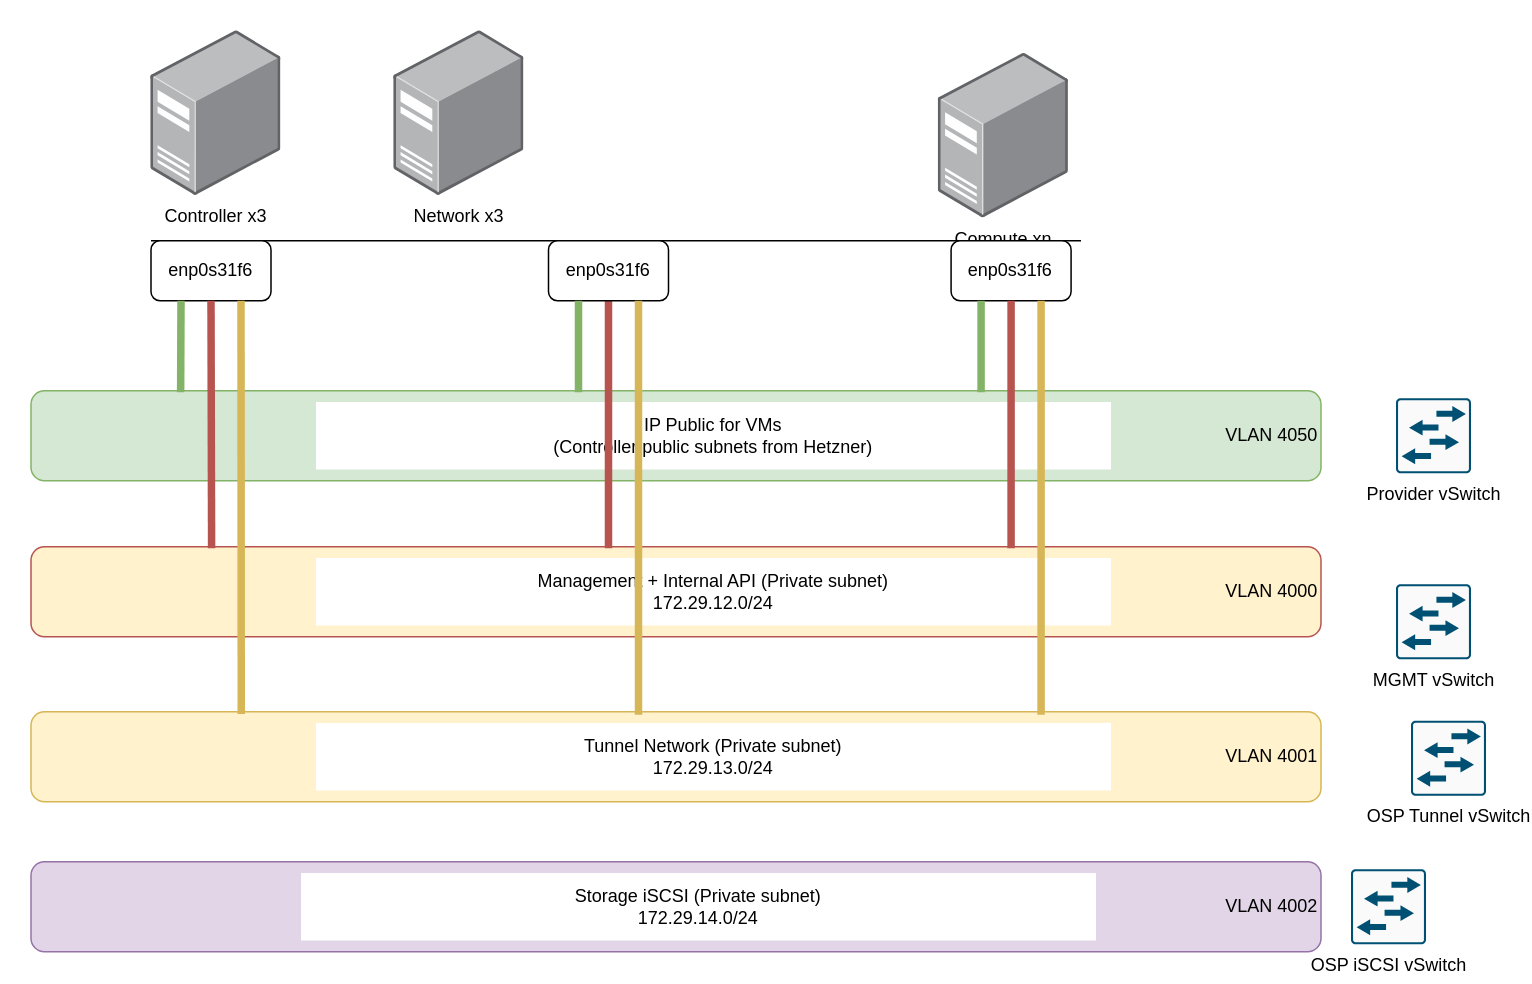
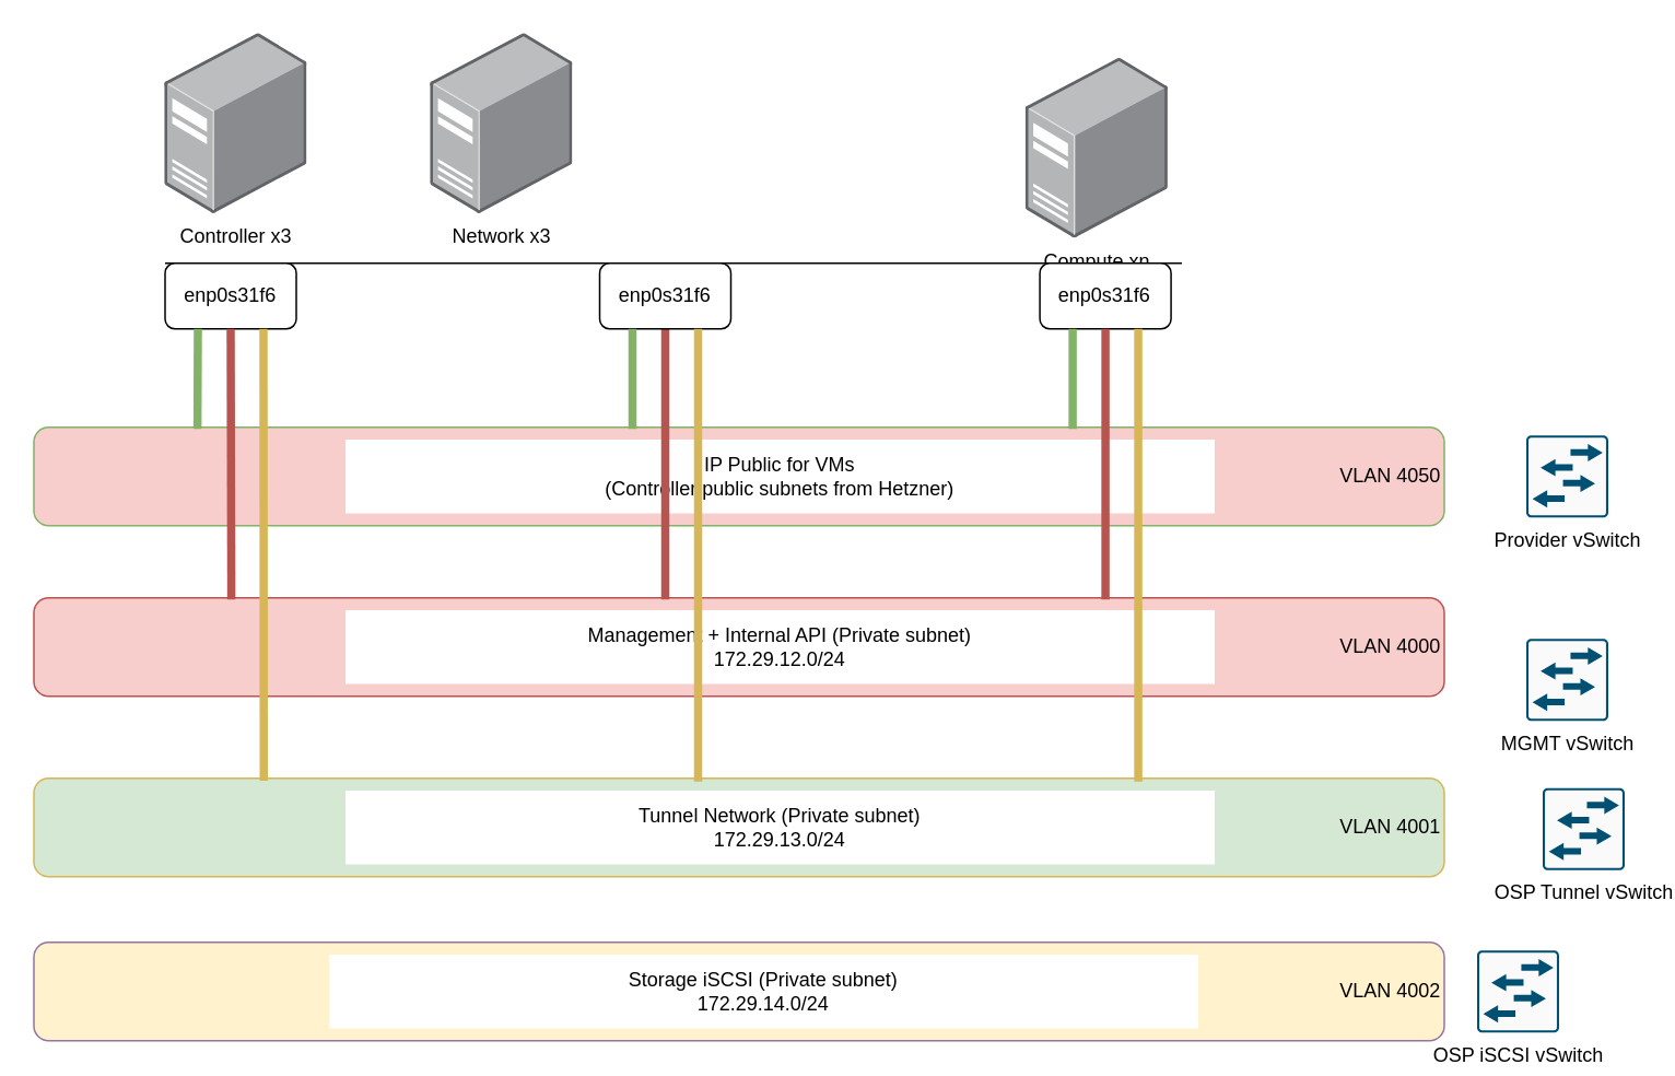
- <mxCell id="7" value="VLAN 4050" style="rounded=1;whiteSpace=wrap;html=1;align=right;fillColor=#d5e8d4;strokeColor=#82b366;" vertex="1" parent="1"><mxGeometry x="20" y="260" width="860" height="60" as="geometry" /></mxCell>
+ <mxCell id="7" value="VLAN 4050" style="rounded=1;whiteSpace=wrap;html=1;align=right;fillColor=#f8cecc;strokeColor=#82b366;" vertex="1" parent="1"><mxGeometry x="20" y="260" width="860" height="60" as="geometry" /></mxCell>
- <mxCell id="8" value="VLAN 4000" style="rounded=1;whiteSpace=wrap;html=1;align=right;fillColor=#fff2cc;strokeColor=#b85450;" vertex="1" parent="1"><mxGeometry x="20" y="364" width="860" height="60" as="geometry" /></mxCell>
+ <mxCell id="8" value="VLAN 4000" style="rounded=1;whiteSpace=wrap;html=1;align=right;fillColor=#f8cecc;strokeColor=#b85450;" vertex="1" parent="1"><mxGeometry x="20" y="364" width="860" height="60" as="geometry" /></mxCell>
- <mxCell id="9" value="VLAN 4001" style="rounded=1;whiteSpace=wrap;html=1;align=right;fillColor=#fff2cc;strokeColor=#d6b656;" vertex="1" parent="1"><mxGeometry x="20" y="474" width="860" height="60" as="geometry" /></mxCell>
+ <mxCell id="9" value="VLAN 4001" style="rounded=1;whiteSpace=wrap;html=1;align=right;fillColor=#d5e8d4;strokeColor=#d6b656;" vertex="1" parent="1"><mxGeometry x="20" y="474" width="860" height="60" as="geometry" /></mxCell>
- <mxCell id="10" value="VLAN 4002" style="rounded=1;whiteSpace=wrap;html=1;align=right;fillColor=#e1d5e7;strokeColor=#9673a6;" vertex="1" parent="1"><mxGeometry x="20" y="574" width="860" height="60" as="geometry" /></mxCell>
+ <mxCell id="10" value="VLAN 4002" style="rounded=1;whiteSpace=wrap;html=1;align=right;fillColor=#fff2cc;strokeColor=#9673a6;" vertex="1" parent="1"><mxGeometry x="20" y="574" width="860" height="60" as="geometry" /></mxCell>
